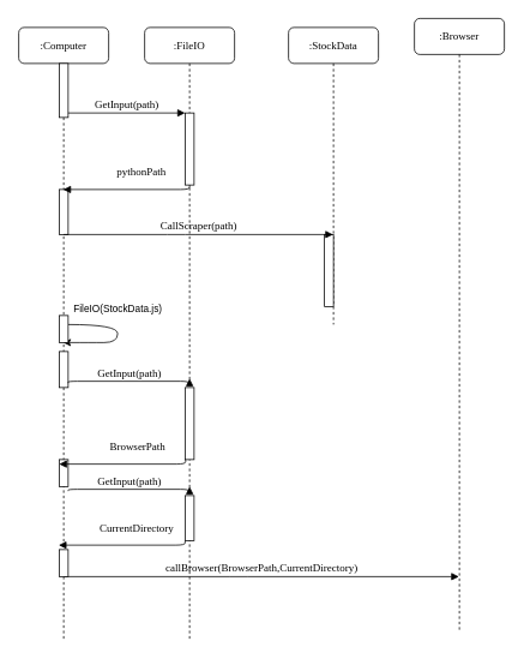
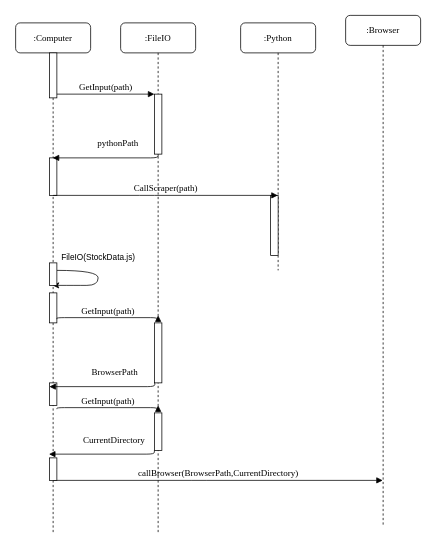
- <mxCell id="8" value=":StockData" style="shape=umlLifeline;perimeter=lifelinePerimeter;whiteSpace=wrap;html=1;container=1;collapsible=0;recursiveResize=0;outlineConnect=0;rounded=1;shadow=0;comic=0;labelBackgroundColor=none;strokeWidth=1;fontFamily=Verdana;fontSize=12;align=center;" parent="1" vertex="1"><mxGeometry x="320" y="30" width="100" height="330" as="geometry" /></mxCell>
+ <mxCell id="8" value=":Python" style="shape=umlLifeline;perimeter=lifelinePerimeter;whiteSpace=wrap;html=1;container=1;collapsible=0;recursiveResize=0;outlineConnect=0;rounded=1;shadow=0;comic=0;labelBackgroundColor=none;strokeWidth=1;fontFamily=Verdana;fontSize=12;align=center;" parent="1" vertex="1"><mxGeometry x="320" y="30" width="100" height="330" as="geometry" /></mxCell>
